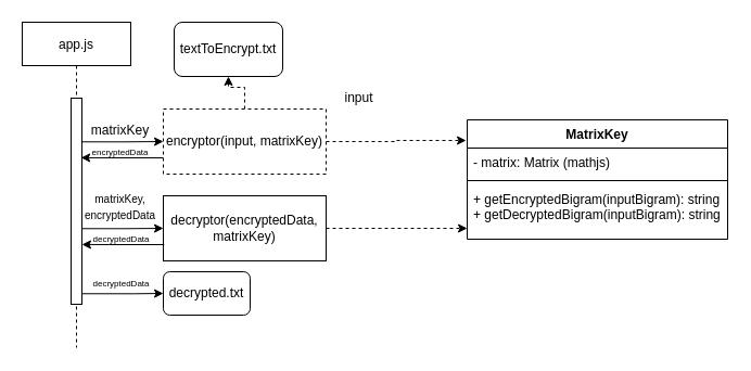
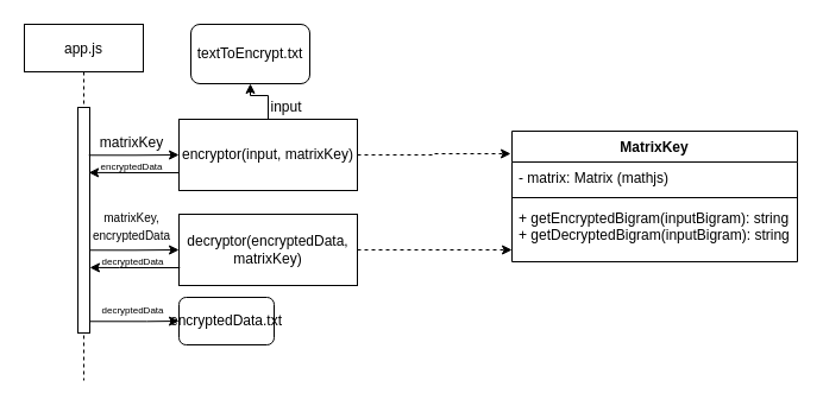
- <mxCell id="5" style="edgeStyle=orthogonalEdgeStyle;rounded=0;orthogonalLoop=1;jettySize=auto;html=1;entryX=0.5;entryY=1;entryDx=0;entryDy=0;dashed=1;" edge="1" parent="1" source="8" target="9"><mxGeometry relative="1" as="geometry" /></mxCell>
+ <mxCell id="5" style="edgeStyle=orthogonalEdgeStyle;rounded=0;orthogonalLoop=1;jettySize=auto;html=1;entryX=0.5;entryY=1;entryDx=0;entryDy=0;" edge="1" parent="1" source="8" target="9"><mxGeometry relative="1" as="geometry" /></mxCell>
- <mxCell id="10" value="input" style="text;html=1;align=center;verticalAlign=middle;resizable=0;points=[];autosize=1;" vertex="1" parent="1"><mxGeometry x="310" y="80" width="40" height="20" as="geometry" /></mxCell>
+ <mxCell id="10" value="input" style="text;html=1;align=center;verticalAlign=middle;resizable=0;points=[];autosize=1;" vertex="1" parent="1"><mxGeometry x="220" y="80" width="40" height="20" as="geometry" /></mxCell>
- <mxCell id="8" value="encryptor(input, matrixKey)" style="rounded=0;whiteSpace=wrap;html=1;dashed=1;" vertex="1" parent="1"><mxGeometry x="150" y="100" width="150" height="60" as="geometry" /></mxCell>
+ <mxCell id="8" value="encryptor(input, matrixKey)" style="rounded=0;whiteSpace=wrap;html=1;" vertex="1" parent="1"><mxGeometry x="150" y="100" width="150" height="60" as="geometry" /></mxCell>
- <mxCell id="19" value="decrypted.txt" style="rounded=1;whiteSpace=wrap;html=1;" vertex="1" parent="1"><mxGeometry x="150" y="250" width="80" height="40" as="geometry" /></mxCell>
+ <mxCell id="19" value="encryptedData.txt" style="rounded=1;whiteSpace=wrap;html=1;" vertex="1" parent="1"><mxGeometry x="150" y="250" width="80" height="40" as="geometry" /></mxCell>
